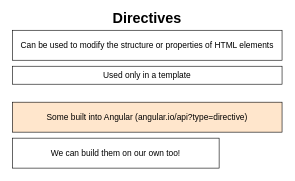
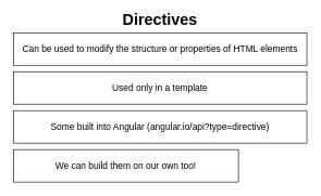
- <mxCell id="4" value="Used only in a template" style="rounded=0;whiteSpace=wrap;html=1;fontSize=14;align=center;" vertex="1" parent="1"><mxGeometry x="20" y="110" width="450" height="30" as="geometry" /></mxCell>
+ <mxCell id="4" value="Used only in a template" style="rounded=0;whiteSpace=wrap;html=1;fontSize=14;align=center;" vertex="1" parent="1"><mxGeometry x="20" y="110" width="450" height="50" as="geometry" /></mxCell>
- <mxCell id="5" value="Some built into Angular (angular.io/api?type=directive)" style="rounded=0;whiteSpace=wrap;html=1;fontSize=14;align=center;fillColor=#ffe6cc;" vertex="1" parent="1"><mxGeometry x="20" y="170" width="450" height="50" as="geometry" /></mxCell>
+ <mxCell id="5" value="Some built into Angular (angular.io/api?type=directive)" style="rounded=0;whiteSpace=wrap;html=1;fontSize=14;align=center;" vertex="1" parent="1"><mxGeometry x="20" y="170" width="450" height="50" as="geometry" /></mxCell>
